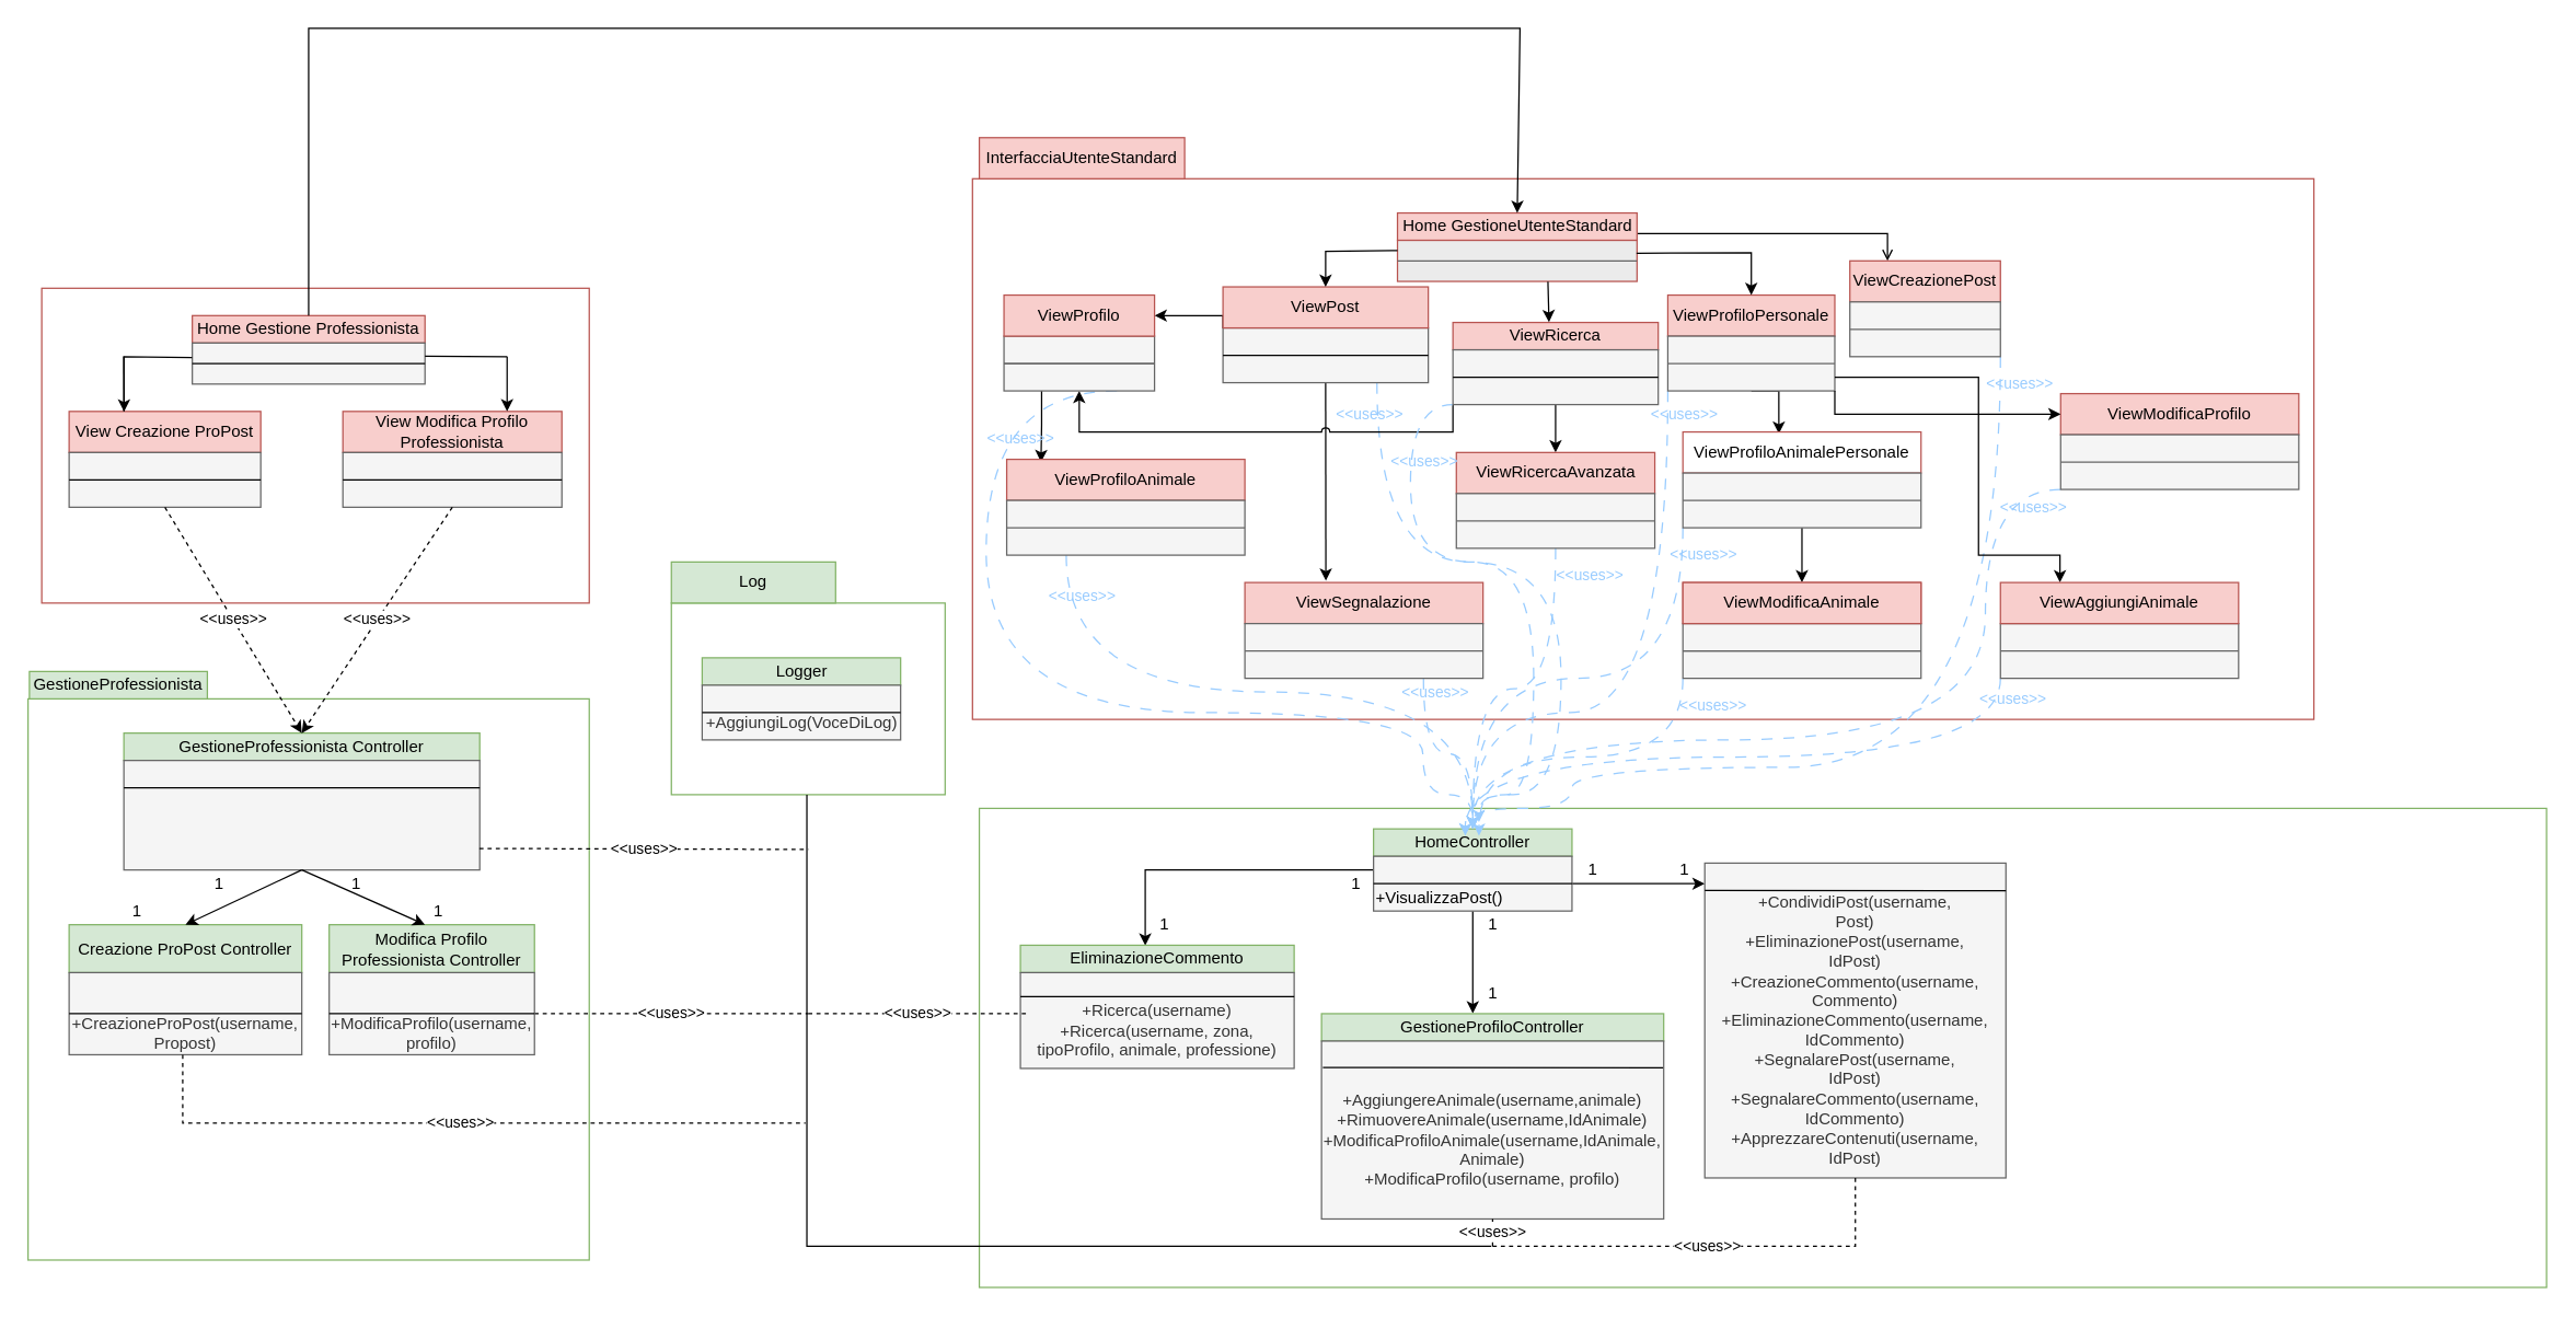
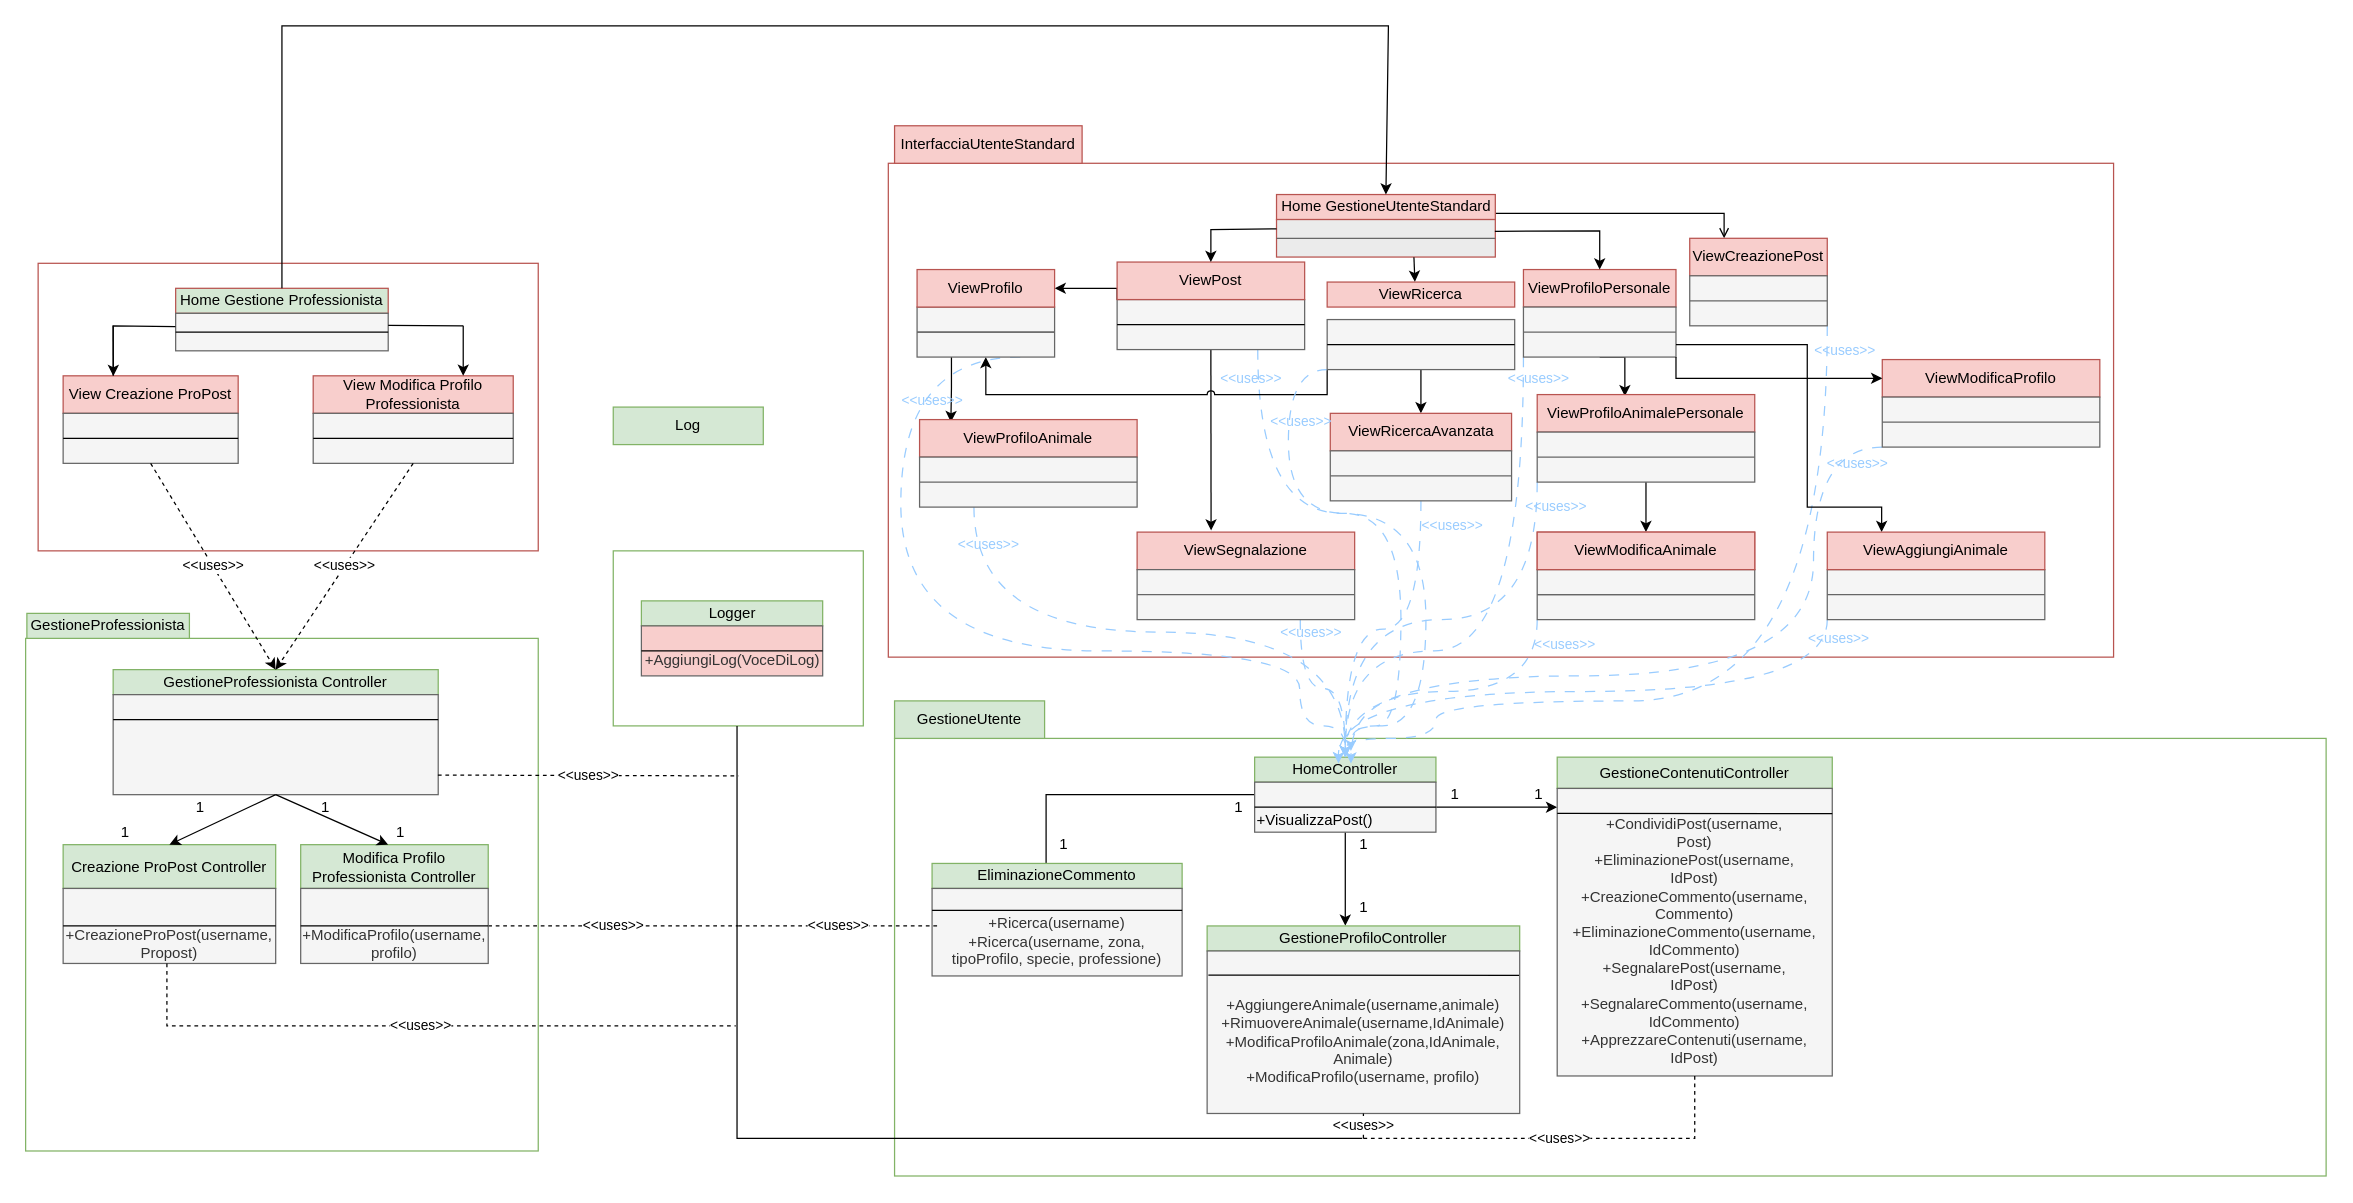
- <mxCell id="3" value="Home Gestione Professionista" style="rounded=0;whiteSpace=wrap;html=1;fillColor=#f8cecc;strokeColor=#b85450;" parent="1" vertex="1"><mxGeometry x="140" y="230" width="170" height="20" as="geometry" /></mxCell>
+ <mxCell id="3" value="Home Gestione Professionista" style="rounded=0;whiteSpace=wrap;html=1;fillColor=#d5e8d4;strokeColor=#b85450;" parent="1" vertex="1"><mxGeometry x="140" y="230" width="170" height="20" as="geometry" /></mxCell>
- <mxCell id="36" value="ViewRicerca" style="rounded=0;whiteSpace=wrap;html=1;fillColor=#f8cecc;strokeColor=#b85450;" parent="1" vertex="1"><mxGeometry x="1061" y="235" width="150" height="20" as="geometry" /></mxCell>
+ <mxCell id="36" value="ViewRicerca" style="rounded=0;whiteSpace=wrap;html=1;fillColor=#f8cecc;strokeColor=#b85450;" parent="1" vertex="1"><mxGeometry x="1061" y="225" width="150" height="20" as="geometry" /></mxCell>
- <mxCell id="97" value="ViewProfiloAnimalePersonale" style="rounded=0;whiteSpace=wrap;html=1;fillColor=#ffffff;strokeColor=#b85450;" parent="1" vertex="1"><mxGeometry x="1229" y="315" width="174" height="30" as="geometry" /></mxCell>
+ <mxCell id="97" value="ViewProfiloAnimalePersonale" style="rounded=0;whiteSpace=wrap;html=1;fillColor=#f8cecc;strokeColor=#b85450;" parent="1" vertex="1"><mxGeometry x="1229" y="315" width="174" height="30" as="geometry" /></mxCell>
- <mxCell id="17" value="Log" style="rounded=0;whiteSpace=wrap;html=1;fillColor=#d5e8d4;strokeColor=#82b366;" parent="1" vertex="1"><mxGeometry x="490" y="410" width="120" height="30" as="geometry" /></mxCell>
+ <mxCell id="17" value="Log" style="rounded=0;whiteSpace=wrap;html=1;fillColor=#d5e8d4;strokeColor=#82b366;" parent="1" vertex="1"><mxGeometry x="490" y="325" width="120" height="30" as="geometry" /></mxCell>
- <mxCell id="45" value="&lt;br&gt;+AggiungiLog(VoceDiLog)&lt;br&gt;" style="rounded=0;whiteSpace=wrap;html=1;fillColor=#f5f5f5;fontColor=#333333;strokeColor=#666666;" parent="1" vertex="1"><mxGeometry x="512.5" y="500" width="145" height="40" as="geometry" /></mxCell>
+ <mxCell id="45" value="&lt;br&gt;+AggiungiLog(VoceDiLog)&lt;br&gt;" style="rounded=0;whiteSpace=wrap;html=1;fillColor=#f8cecc;fontColor=#333333;strokeColor=#666666;" parent="1" vertex="1"><mxGeometry x="512.5" y="500" width="145" height="40" as="geometry" /></mxCell>
+ <mxCell id="62" value="GestioneUtente" style="rounded=0;whiteSpace=wrap;html=1;fillColor=#d5e8d4;strokeColor=#82b366;" parent="1" vertex="1"><mxGeometry x="715" y="560" width="120" height="30" as="geometry" /></mxCell>
+ <mxCell id="69" value="GestioneContenutiController" style="rounded=0;whiteSpace=wrap;html=1;fillColor=#d5e8d4;strokeColor=#82b366;" parent="1" vertex="1"><mxGeometry x="1245" y="605" width="220" height="25" as="geometry" /></mxCell>
- <mxCell id="66" style="edgeStyle=orthogonalEdgeStyle;rounded=0;orthogonalLoop=1;jettySize=auto;html=1;exitX=0;exitY=0.25;exitDx=0;exitDy=0;entryX=0.456;entryY=0.01;entryDx=0;entryDy=0;entryPerimeter=0;" parent="1" source="67" target="71" edge="1"><mxGeometry relative="1" as="geometry" /></mxCell>
+ <mxCell id="66" style="edgeStyle=orthogonalEdgeStyle;rounded=0;orthogonalLoop=1;jettySize=auto;html=1;exitX=0;exitY=0.25;exitDx=0;exitDy=0;entryX=0.456;entryY=0.01;entryDx=0;entryDy=0;entryPerimeter=0;endArrow=none;" parent="1" source="67" target="71" edge="1"><mxGeometry relative="1" as="geometry" /></mxCell>
- <mxCell id="140" value="&lt;br&gt;+Ricerca(username)&lt;br&gt;+Ricerca(username, zona, tipoProfilo, animale, professione)" style="rounded=0;whiteSpace=wrap;html=1;fillColor=#f5f5f5;fontColor=#333333;strokeColor=#666666;" vertex="1" parent="1"><mxGeometry x="745" y="710" width="200" height="70" as="geometry" /></mxCell>
+ <mxCell id="140" value="&lt;br&gt;+Ricerca(username)&lt;br&gt;+Ricerca(username, zona, tipoProfilo, specie, professione)" style="rounded=0;whiteSpace=wrap;html=1;fillColor=#f5f5f5;fontColor=#333333;strokeColor=#666666;" vertex="1" parent="1"><mxGeometry x="745" y="710" width="200" height="70" as="geometry" /></mxCell>
- <mxCell id="74" value="&lt;br&gt;+AggiungereAnimale(username,animale)&lt;br&gt;+RimuovereAnimale(username,IdAnimale)&lt;br&gt;+ModificaProfiloAnimale(username,IdAnimale,&lt;br&gt;Animale)&lt;br&gt;+ModificaProfilo(username, profilo)" style="rounded=0;whiteSpace=wrap;html=1;fillColor=#f5f5f5;fontColor=#333333;strokeColor=#666666;fontStyle=0" parent="1" vertex="1"><mxGeometry x="965" y="760" width="250" height="130" as="geometry" /></mxCell>
+ <mxCell id="74" value="&lt;br&gt;+AggiungereAnimale(username,animale)&lt;br&gt;+RimuovereAnimale(username,IdAnimale)&lt;br&gt;+ModificaProfiloAnimale(zona,IdAnimale,&lt;br&gt;Animale)&lt;br&gt;+ModificaProfilo(username, profilo)" style="rounded=0;whiteSpace=wrap;html=1;fillColor=#f5f5f5;fontColor=#333333;strokeColor=#666666;fontStyle=0" parent="1" vertex="1"><mxGeometry x="965" y="760" width="250" height="130" as="geometry" /></mxCell>
